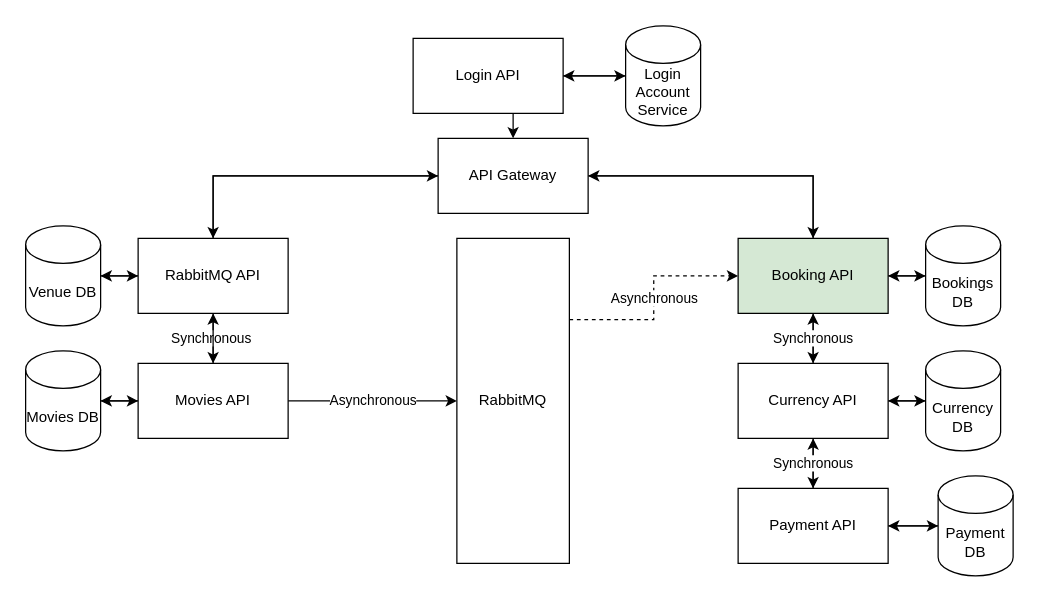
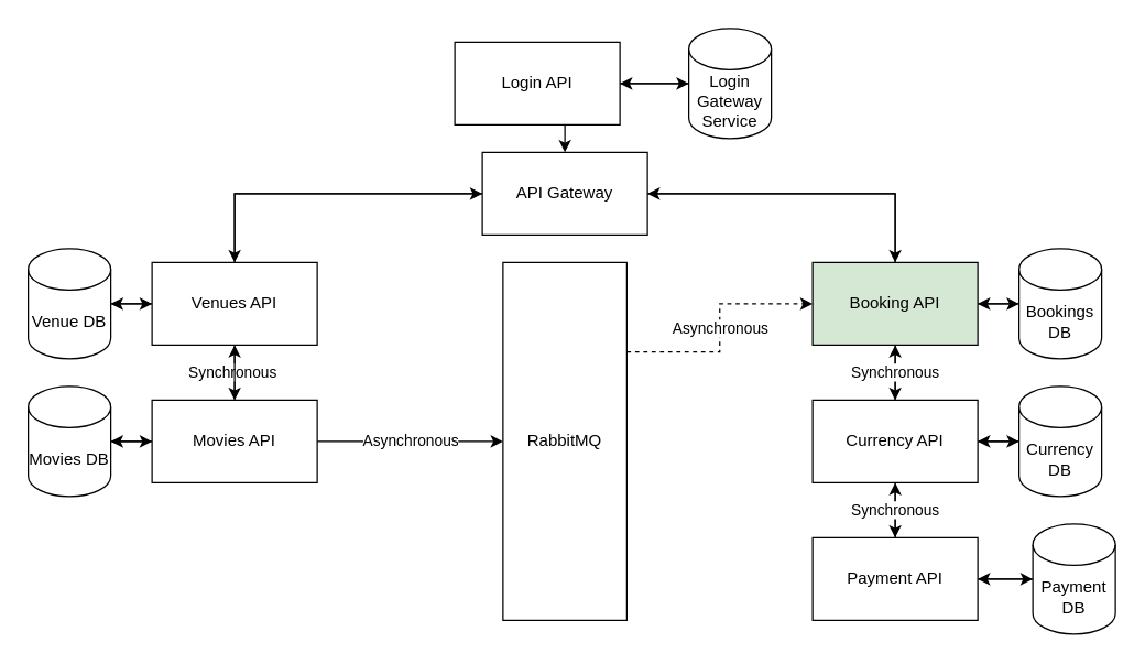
- <mxCell id="28" value="Login Account Service" style="shape=cylinder3;whiteSpace=wrap;html=1;boundedLbl=1;backgroundOutline=1;size=15;" vertex="1" parent="1"><mxGeometry x="500" y="20" width="60" height="80" as="geometry" /></mxCell>
+ <mxCell id="28" value="Login Gateway Service" style="shape=cylinder3;whiteSpace=wrap;html=1;boundedLbl=1;backgroundOutline=1;size=15;" vertex="1" parent="1"><mxGeometry x="500" y="20" width="60" height="80" as="geometry" /></mxCell>
- <mxCell id="15" value="RabbitMQ API" style="rounded=0;whiteSpace=wrap;html=1;" vertex="1" parent="1"><mxGeometry x="110" y="190" width="120" height="60" as="geometry" /></mxCell>
+ <mxCell id="15" value="Venues API" style="rounded=0;whiteSpace=wrap;html=1;" vertex="1" parent="1"><mxGeometry x="110" y="190" width="120" height="60" as="geometry" /></mxCell>
